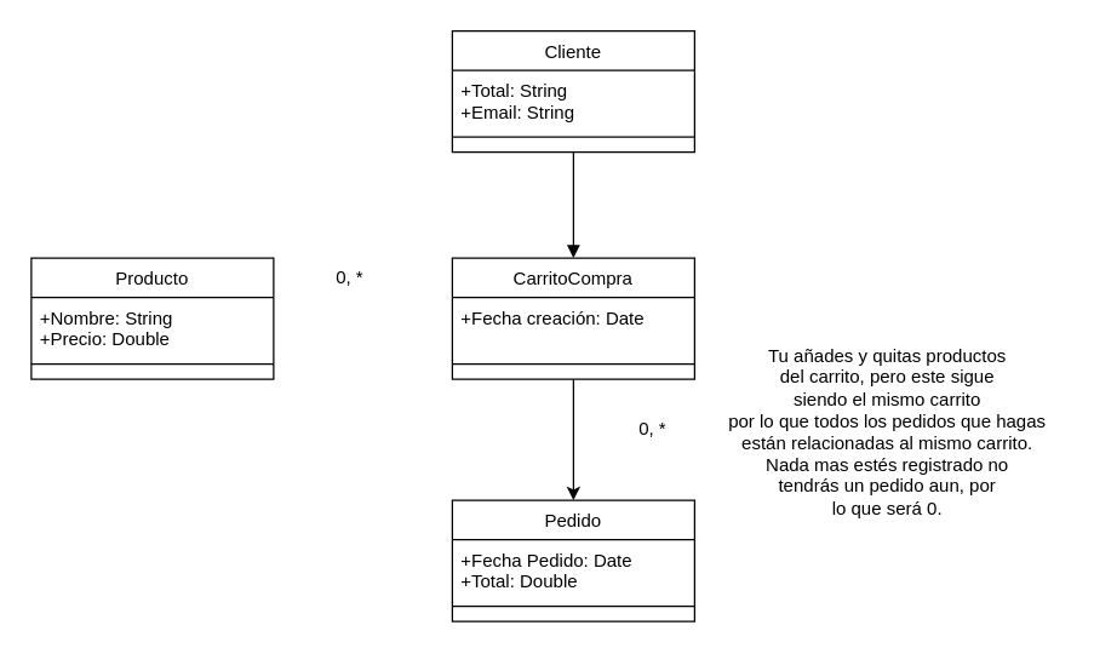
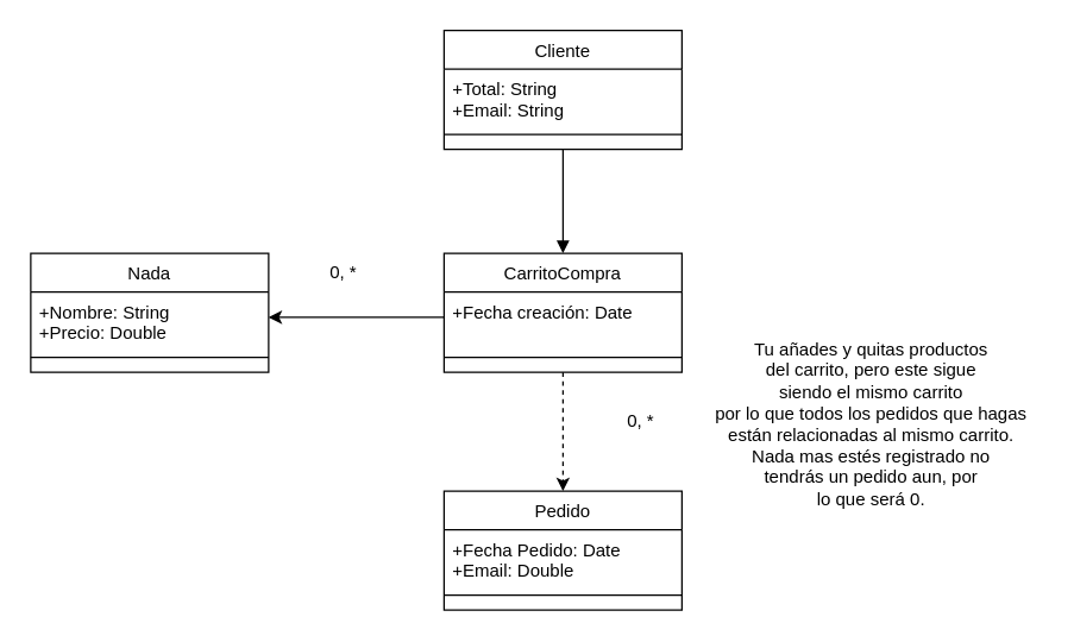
- <mxCell id="6" value="Producto" style="swimlane;fontStyle=0;align=center;verticalAlign=top;childLayout=stackLayout;horizontal=1;startSize=26;horizontalStack=0;resizeParent=1;resizeLast=0;collapsible=1;marginBottom=0;rounded=0;shadow=0;strokeWidth=1;" vertex="1" parent="1"><mxGeometry x="20" y="170" width="160" height="80" as="geometry"><mxRectangle x="550" y="140" width="160" height="26" as="alternateBounds" /></mxGeometry></mxCell>
+ <mxCell id="6" value="Nada" style="swimlane;fontStyle=0;align=center;verticalAlign=top;childLayout=stackLayout;horizontal=1;startSize=26;horizontalStack=0;resizeParent=1;resizeLast=0;collapsible=1;marginBottom=0;rounded=0;shadow=0;strokeWidth=1;" vertex="1" parent="1"><mxGeometry x="20" y="170" width="160" height="80" as="geometry"><mxRectangle x="550" y="140" width="160" height="26" as="alternateBounds" /></mxGeometry></mxCell>
+ <mxCell id="16" value="" style="edgeStyle=orthogonalEdgeStyle;rounded=0;orthogonalLoop=1;jettySize=auto;html=1;entryX=1;entryY=0.5;entryDx=0;entryDy=0;" edge="1" parent="1" source="11" target="7"><mxGeometry relative="1" as="geometry" /></mxCell>
- <mxCell id="9" value="" style="edgeStyle=orthogonalEdgeStyle;rounded=0;orthogonalLoop=1;jettySize=auto;html=1;entryX=0.5;entryY=0;entryDx=0;entryDy=0;" edge="1" parent="1" source="10" target="13"><mxGeometry relative="1" as="geometry" /></mxCell>
+ <mxCell id="9" value="" style="edgeStyle=orthogonalEdgeStyle;rounded=0;orthogonalLoop=1;jettySize=auto;html=1;entryX=0.5;entryY=0;entryDx=0;entryDy=0;dashed=1;" edge="1" parent="1" source="10" target="13"><mxGeometry relative="1" as="geometry" /></mxCell>
- <mxCell id="14" value="+Fecha Pedido: Date&#10;+Total: Double" style="text;align=left;verticalAlign=top;spacingLeft=4;spacingRight=4;overflow=hidden;rotatable=0;points=[[0,0.5],[1,0.5]];portConstraint=eastwest;" vertex="1" parent="13"><mxGeometry y="26" width="160" height="34" as="geometry" /></mxCell>
+ <mxCell id="14" value="+Fecha Pedido: Date&#10;+Email: Double" style="text;align=left;verticalAlign=top;spacingLeft=4;spacingRight=4;overflow=hidden;rotatable=0;points=[[0,0.5],[1,0.5]];portConstraint=eastwest;" vertex="1" parent="13"><mxGeometry y="26" width="160" height="34" as="geometry" /></mxCell>
